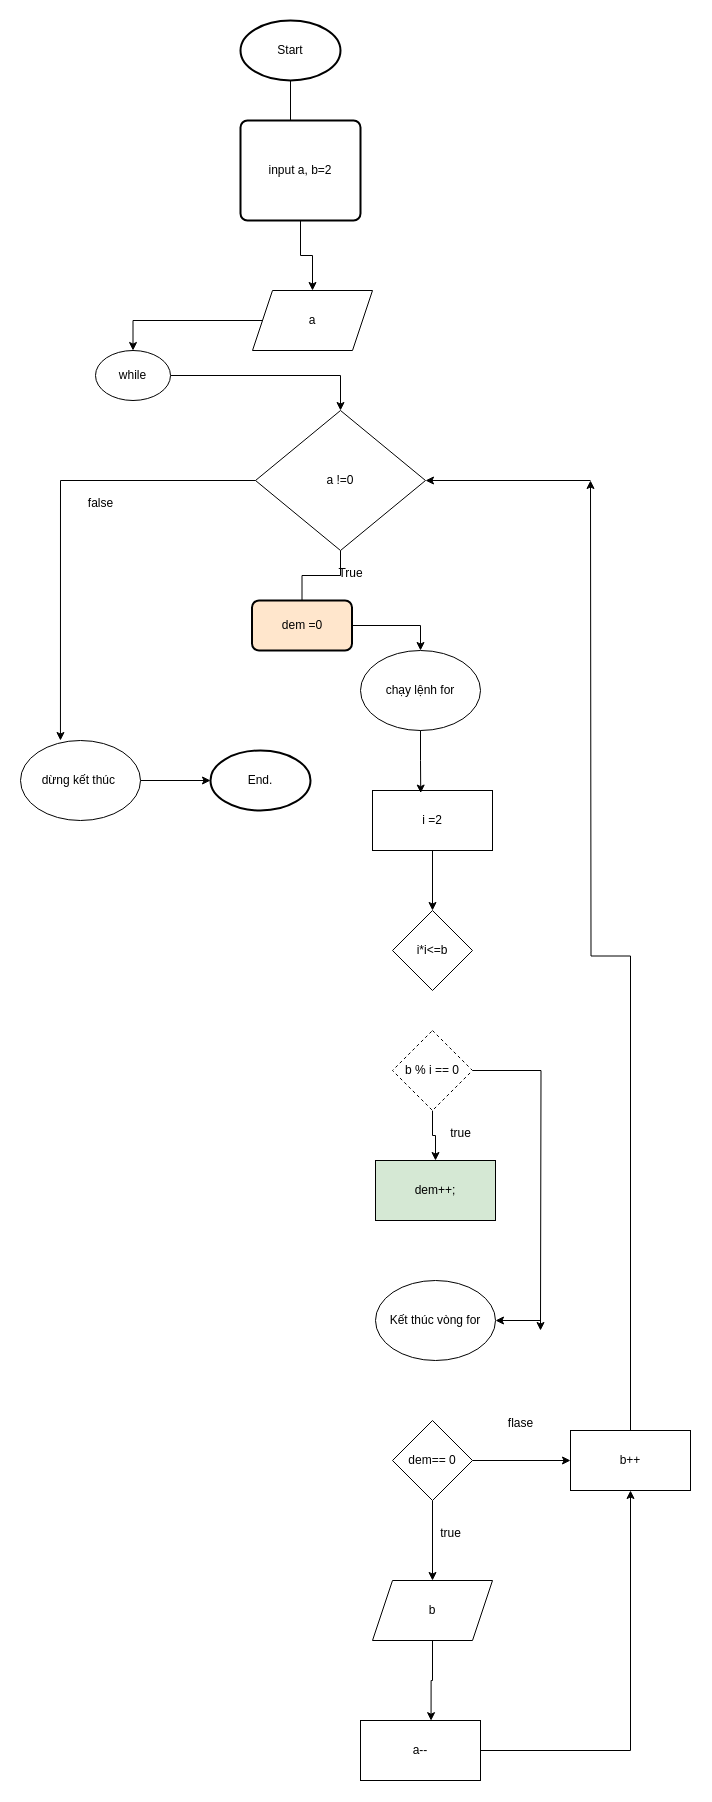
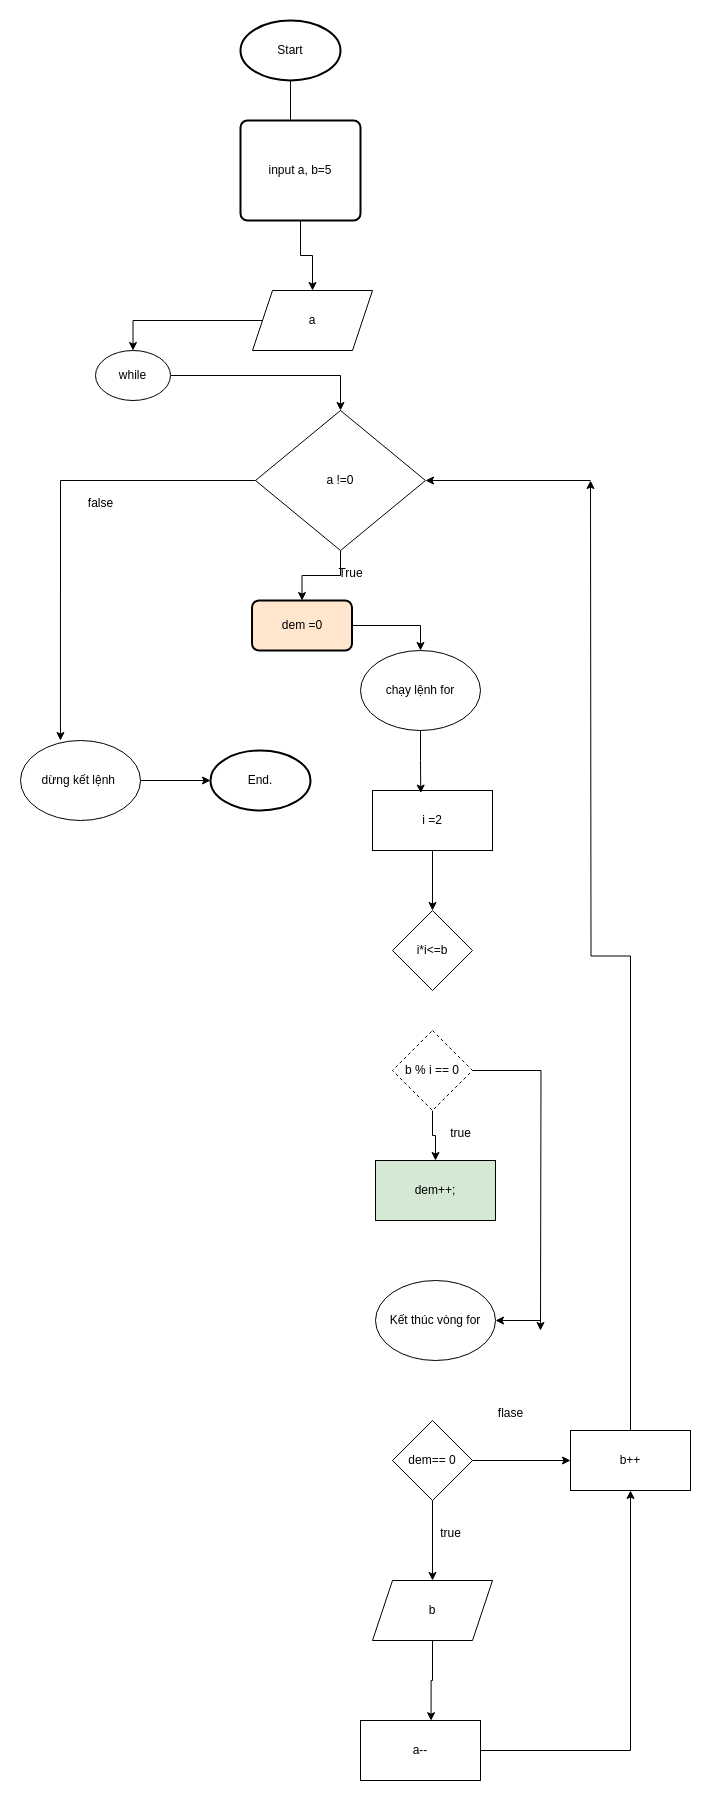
- <mxCell id="5" value="input a, b=2" style="rounded=1;whiteSpace=wrap;html=1;absoluteArcSize=1;arcSize=14;strokeWidth=2;" parent="1" vertex="1"><mxGeometry x="240" y="120" width="120" height="100" as="geometry" /></mxCell>
+ <mxCell id="5" value="input a, b=5" style="rounded=1;whiteSpace=wrap;html=1;absoluteArcSize=1;arcSize=14;strokeWidth=2;" parent="1" vertex="1"><mxGeometry x="240" y="120" width="120" height="100" as="geometry" /></mxCell>
- <mxCell id="6" style="edgeStyle=orthogonalEdgeStyle;rounded=0;orthogonalLoop=1;jettySize=auto;html=1;exitX=0.5;exitY=1;exitDx=0;exitDy=0;endArrow=none;" parent="1" source="7" target="9" edge="1"><mxGeometry relative="1" as="geometry" /></mxCell>
+ <mxCell id="6" style="edgeStyle=orthogonalEdgeStyle;rounded=0;orthogonalLoop=1;jettySize=auto;html=1;exitX=0.5;exitY=1;exitDx=0;exitDy=0;" parent="1" source="7" target="9" edge="1"><mxGeometry relative="1" as="geometry" /></mxCell>
- <mxCell id="22" value="dừng kết thúc&amp;nbsp;" style="ellipse;whiteSpace=wrap;html=1;" vertex="1" parent="1"><mxGeometry x="20" y="740" width="120" height="80" as="geometry" /></mxCell>
+ <mxCell id="22" value="dừng kết lệnh&amp;nbsp;" style="ellipse;whiteSpace=wrap;html=1;" vertex="1" parent="1"><mxGeometry x="20" y="740" width="120" height="80" as="geometry" /></mxCell>
- <mxCell id="42" value="flase" style="text;html=1;align=center;verticalAlign=middle;resizable=0;points=[];autosize=1;strokeColor=none;fillColor=none;" vertex="1" parent="1"><mxGeometry x="495" y="1408" width="50" height="30" as="geometry" /></mxCell>
+ <mxCell id="42" value="flase" style="text;html=1;align=center;verticalAlign=middle;resizable=0;points=[];autosize=1;strokeColor=none;fillColor=none;" vertex="1" parent="1"><mxGeometry x="485" y="1398" width="50" height="30" as="geometry" /></mxCell>
